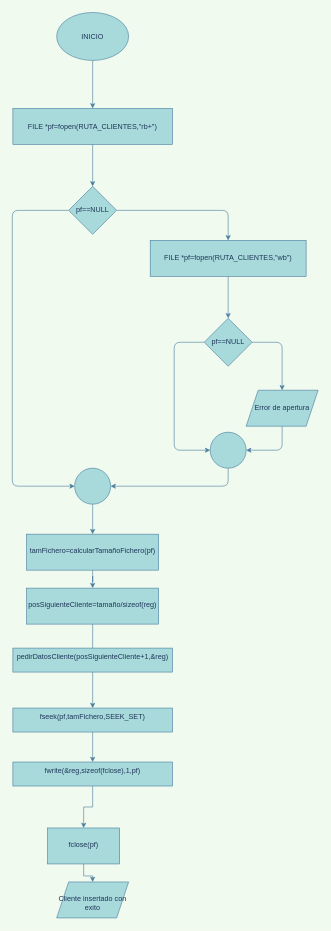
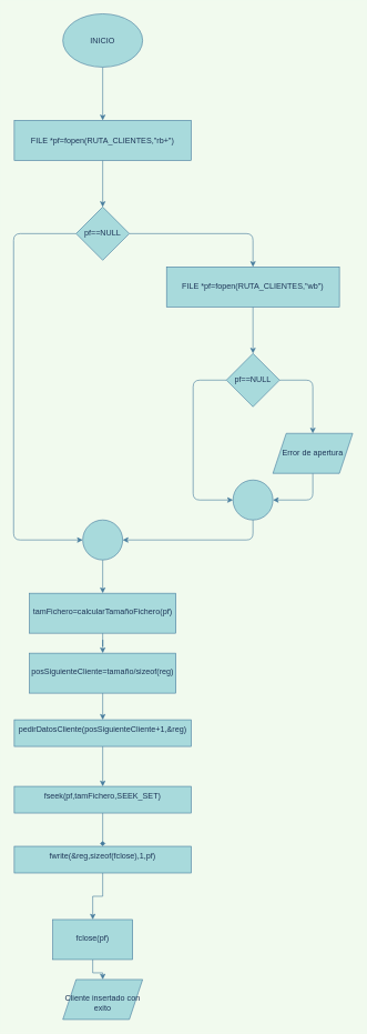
- <mxCell id="29" value="" style="edgeStyle=orthogonalEdgeStyle;rounded=0;orthogonalLoop=1;jettySize=auto;html=1;strokeColor=#457B9D;fontColor=#1D3557;labelBackgroundColor=#F1FAEE;endArrow=none;" parent="1" source="30" target="25" edge="1"><mxGeometry relative="1" as="geometry" /></mxCell>
+ <mxCell id="29" value="" style="edgeStyle=orthogonalEdgeStyle;rounded=0;orthogonalLoop=1;jettySize=auto;html=1;strokeColor=#457B9D;fontColor=#1D3557;labelBackgroundColor=#F1FAEE;" parent="1" source="30" target="25" edge="1"><mxGeometry relative="1" as="geometry" /></mxCell>
- <mxCell id="20" value="" style="edgeStyle=orthogonalEdgeStyle;rounded=0;orthogonalLoop=1;jettySize=auto;html=1;strokeColor=#457B9D;fontColor=#1D3557;labelBackgroundColor=#F1FAEE;" parent="1" source="21" target="23" edge="1"><mxGeometry relative="1" as="geometry" /></mxCell>
+ <mxCell id="20" value="" style="edgeStyle=orthogonalEdgeStyle;rounded=0;orthogonalLoop=1;jettySize=auto;html=1;strokeColor=#457B9D;fontColor=#1D3557;labelBackgroundColor=#F1FAEE;endArrow=diamond;" parent="1" source="21" target="23" edge="1"><mxGeometry relative="1" as="geometry" /></mxCell>
